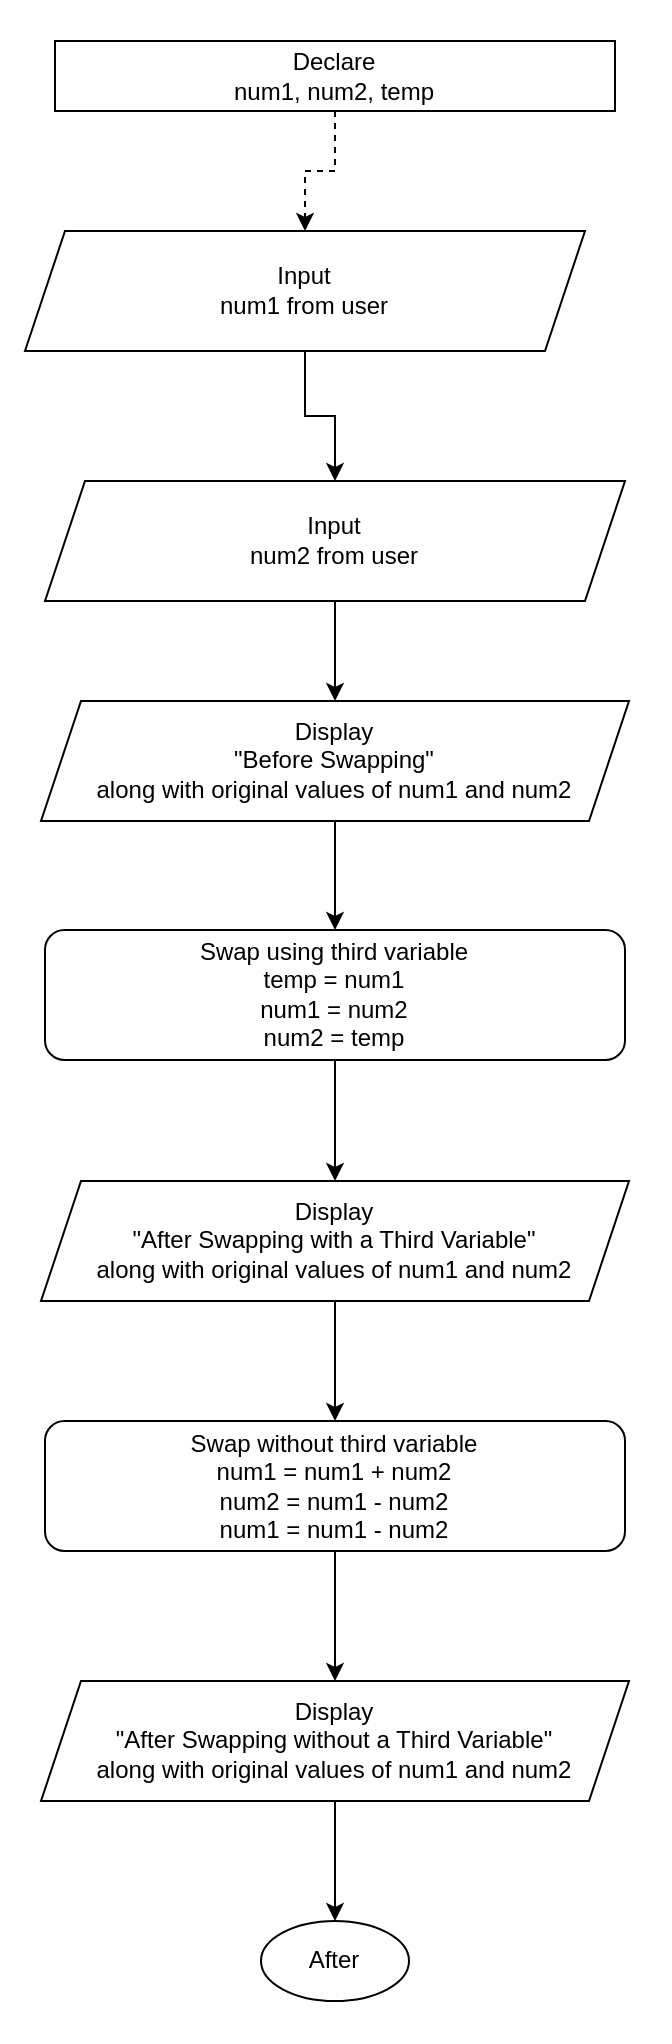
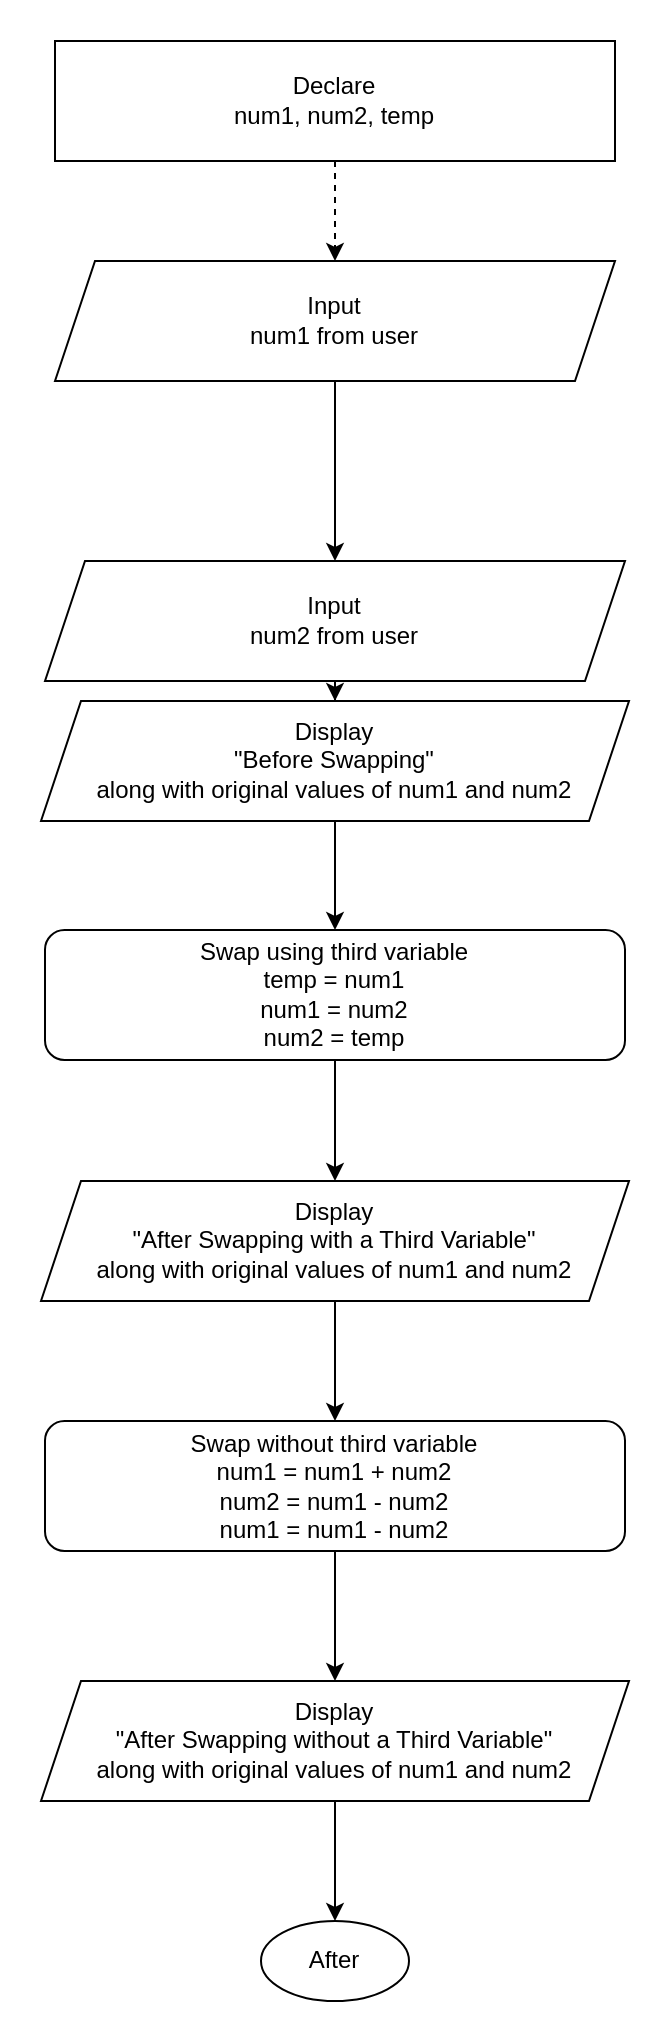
- <mxCell id="3" value="Declare&lt;br&gt;num1, num2, temp" style="rounded=0;whiteSpace=wrap;html=1;" vertex="1" parent="1"><mxGeometry x="27" y="20" width="280" height="35" as="geometry" /></mxCell>
+ <mxCell id="3" value="Declare&lt;br&gt;num1, num2, temp" style="rounded=0;whiteSpace=wrap;html=1;" vertex="1" parent="1"><mxGeometry x="27" y="20" width="280" height="60" as="geometry" /></mxCell>
- <mxCell id="5" value="Input&lt;br&gt;num1 from user" style="shape=parallelogram;perimeter=parallelogramPerimeter;whiteSpace=wrap;html=1;fixedSize=1;" vertex="1" parent="1"><mxGeometry x="12" y="115" width="280" height="60" as="geometry" /></mxCell>
+ <mxCell id="5" value="Input&lt;br&gt;num1 from user" style="shape=parallelogram;perimeter=parallelogramPerimeter;whiteSpace=wrap;html=1;fixedSize=1;" vertex="1" parent="1"><mxGeometry x="27" y="130" width="280" height="60" as="geometry" /></mxCell>
- <mxCell id="7" value="Input&lt;br&gt;num2 from user" style="shape=parallelogram;perimeter=parallelogramPerimeter;whiteSpace=wrap;html=1;fixedSize=1;" vertex="1" parent="1"><mxGeometry x="22" y="240" width="290" height="60" as="geometry" /></mxCell>
+ <mxCell id="7" value="Input&lt;br&gt;num2 from user" style="shape=parallelogram;perimeter=parallelogramPerimeter;whiteSpace=wrap;html=1;fixedSize=1;" vertex="1" parent="1"><mxGeometry x="22" y="280" width="290" height="60" as="geometry" /></mxCell>
